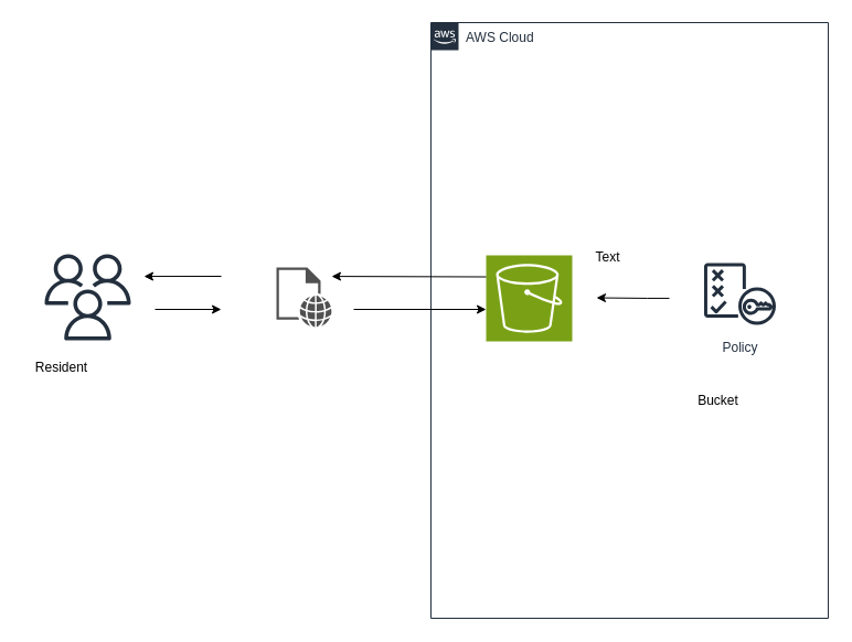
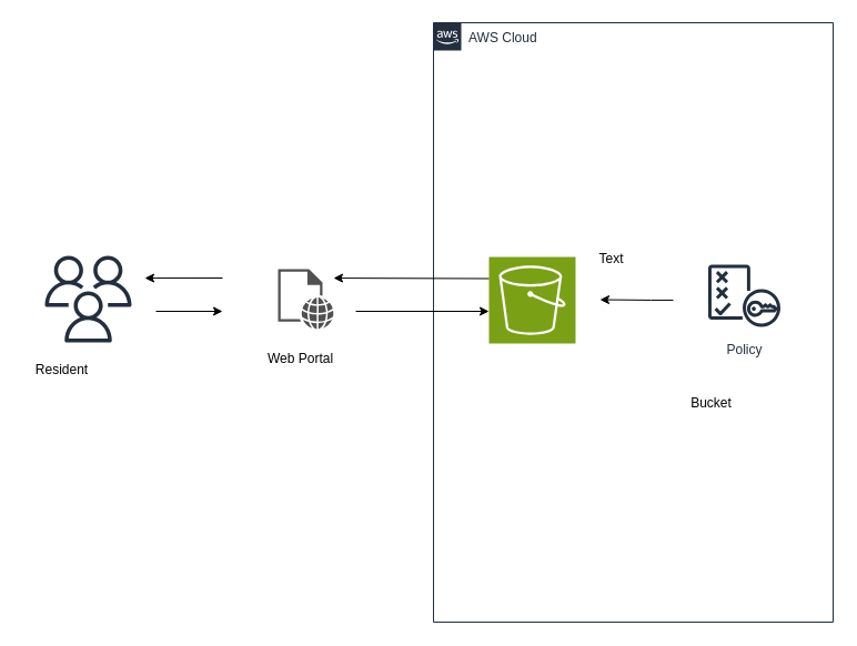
+ <mxCell id="13" value="Web Portal" style="text;html=1;align=center;verticalAlign=middle;resizable=0;points=[];autosize=1;strokeColor=none;fillColor=none;" vertex="1" parent="1"><mxGeometry x="230" y="308" width="80" height="30" as="geometry" /></mxCell>
- <mxCell id="15" value="Bucket" style="text;html=1;align=center;verticalAlign=middle;resizable=0;points=[];autosize=1;strokeColor=none;fillColor=none;" vertex="1" parent="1"><mxGeometry x="620" y="348" width="60" height="30" as="geometry" /></mxCell>
+ <mxCell id="15" value="Bucket" style="text;html=1;align=center;verticalAlign=middle;resizable=0;points=[];autosize=1;strokeColor=none;fillColor=none;" vertex="1" parent="1"><mxGeometry x="610" y="348" width="60" height="30" as="geometry" /></mxCell>
